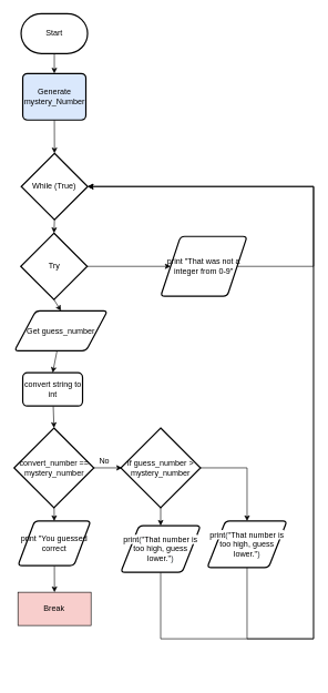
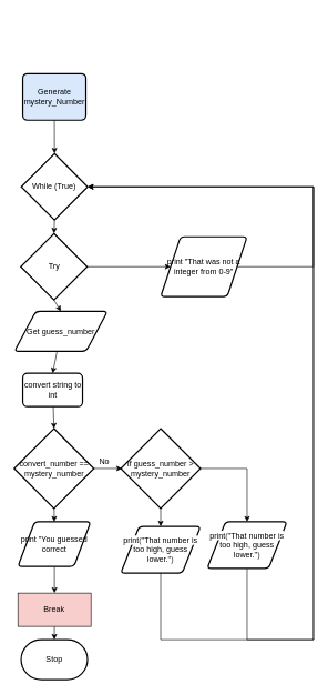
- <mxCell id="3" value="Start" style="strokeWidth=2;html=1;shape=mxgraph.flowchart.terminator;whiteSpace=wrap;" vertex="1" parent="1"><mxGeometry x="31" y="20" width="100" height="60" as="geometry" /></mxCell>
- <mxCell id="2" style="edgeStyle=none;html=1;entryX=0.5;entryY=0;entryDx=0;entryDy=0;" edge="1" parent="1" source="3" target="11"><mxGeometry relative="1" as="geometry"><mxPoint x="81" y="230" as="targetPoint" /></mxGeometry></mxCell>
+ <mxCell id="31" style="edgeStyle=none;rounded=0;html=1;entryX=0.5;entryY=0;entryDx=0;entryDy=0;entryPerimeter=0;" edge="1" parent="1" source="32" target="6"><mxGeometry relative="1" as="geometry" /></mxCell>
+ <mxCell id="6" value="Stop" style="strokeWidth=2;html=1;shape=mxgraph.flowchart.terminator;whiteSpace=wrap;" vertex="1" parent="1"><mxGeometry x="31" y="960" width="100" height="60" as="geometry" /></mxCell>
